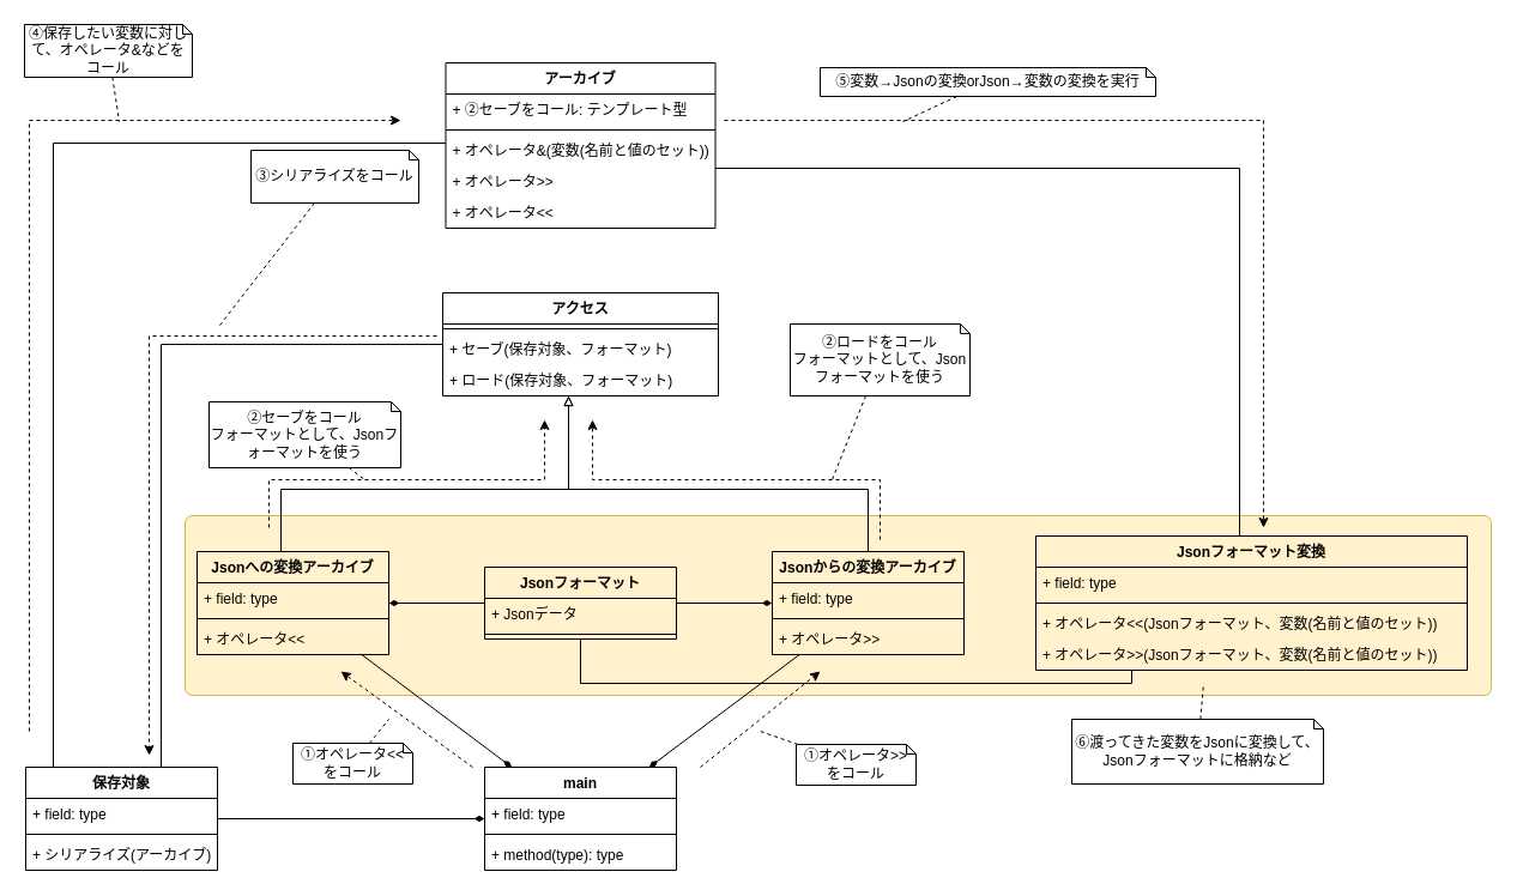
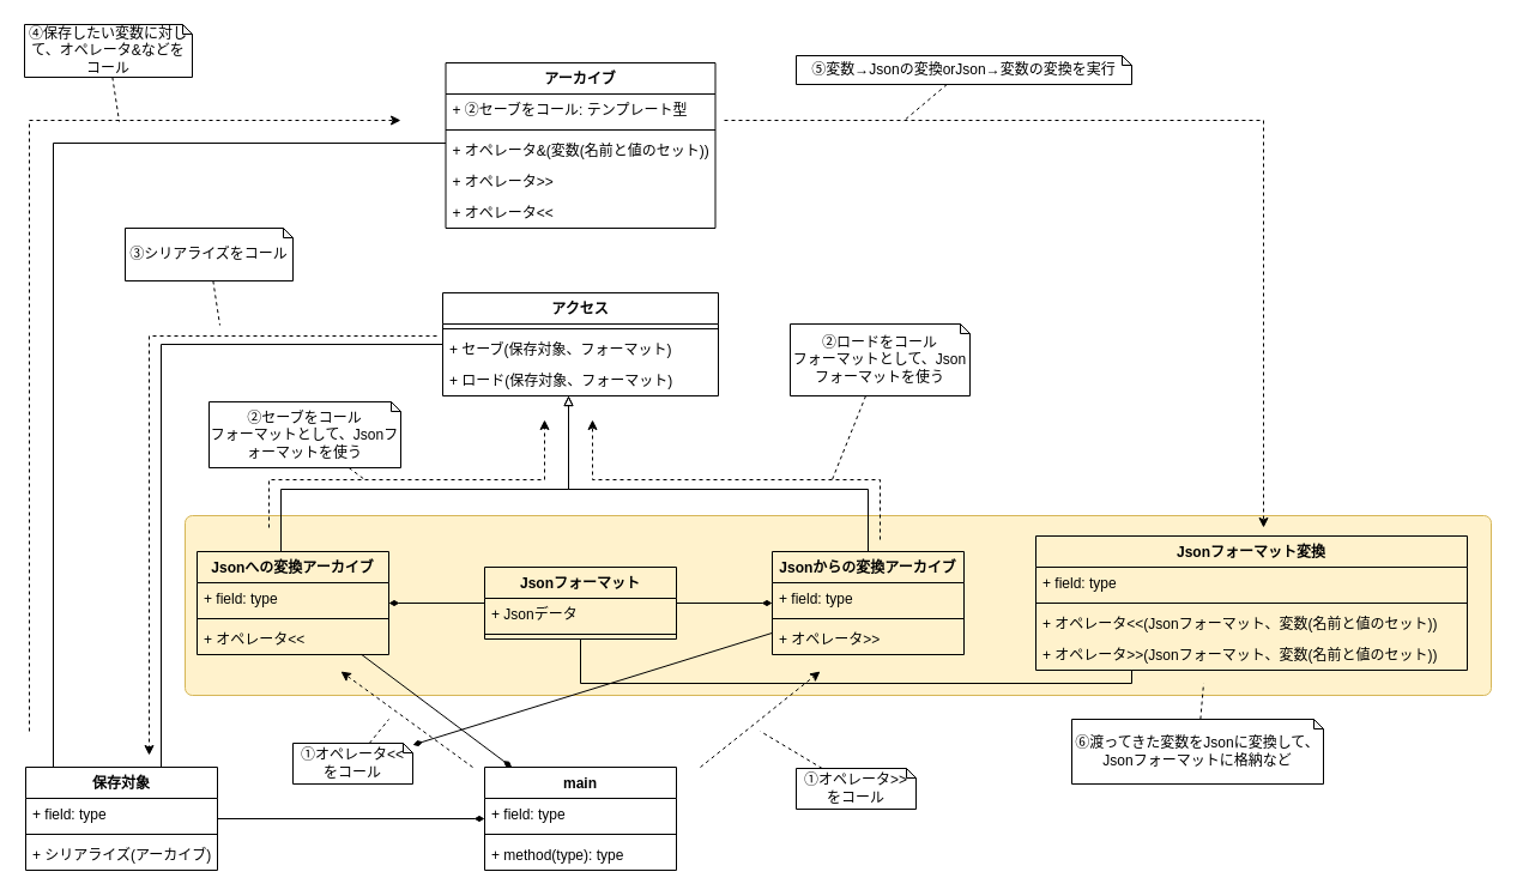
- <mxCell id="70" value="⑤変数→Jsonの変換orJson→変数の変換を実行" style="shape=note;whiteSpace=wrap;html=1;backgroundOutline=1;darkOpacity=0.05;size=8;" parent="1" vertex="1"><mxGeometry x="684" y="56" width="280" height="24" as="geometry" /></mxCell>
+ <mxCell id="70" value="⑤変数→Jsonの変換orJson→変数の変換を実行" style="shape=note;whiteSpace=wrap;html=1;backgroundOutline=1;darkOpacity=0.05;size=8;" parent="1" vertex="1"><mxGeometry x="664" y="46" width="280" height="24" as="geometry" /></mxCell>
- <mxCell id="32" style="edgeStyle=orthogonalEdgeStyle;rounded=0;orthogonalLoop=1;jettySize=auto;html=1;startArrow=none;startFill=0;endArrow=none;endFill=0;" parent="1" source="33" target="61" edge="1"><mxGeometry relative="1" as="geometry"><Array as="points"><mxPoint x="1034" y="140" /></Array></mxGeometry></mxCell>
- <mxCell id="49" value="③シリアライズをコール" style="shape=note;whiteSpace=wrap;html=1;backgroundOutline=1;darkOpacity=0.05;size=8;" parent="1" vertex="1"><mxGeometry x="209" y="125" width="140" height="44" as="geometry" /></mxCell>
+ <mxCell id="49" value="③シリアライズをコール" style="shape=note;whiteSpace=wrap;html=1;backgroundOutline=1;darkOpacity=0.05;size=8;" parent="1" vertex="1"><mxGeometry x="104" y="190" width="140" height="44" as="geometry" /></mxCell>
- <mxCell id="21" style="edgeStyle=none;rounded=0;orthogonalLoop=1;jettySize=auto;html=1;startArrow=none;startFill=0;endArrow=diamondThin;endFill=1;" parent="1" source="22" target="44" edge="1"><mxGeometry relative="1" as="geometry" /></mxCell>
+ <mxCell id="21" style="edgeStyle=none;rounded=0;orthogonalLoop=1;jettySize=auto;html=1;startArrow=none;startFill=0;endArrow=diamondThin;endFill=1;" parent="1" source="22" target="55" edge="1"><mxGeometry relative="1" as="geometry" /></mxCell>
- <mxCell id="52" value="①オペレータ&amp;gt;&amp;gt;&lt;br&gt;をコール" style="shape=note;whiteSpace=wrap;html=1;backgroundOutline=1;darkOpacity=0.05;size=8;" parent="1" vertex="1"><mxGeometry x="664" y="621" width="100" height="34" as="geometry" /></mxCell>
+ <mxCell id="52" value="①オペレータ&amp;gt;&amp;gt;&lt;br&gt;をコール" style="shape=note;whiteSpace=wrap;html=1;backgroundOutline=1;darkOpacity=0.05;size=8;" parent="1" vertex="1"><mxGeometry x="664" y="641" width="100" height="34" as="geometry" /></mxCell>
